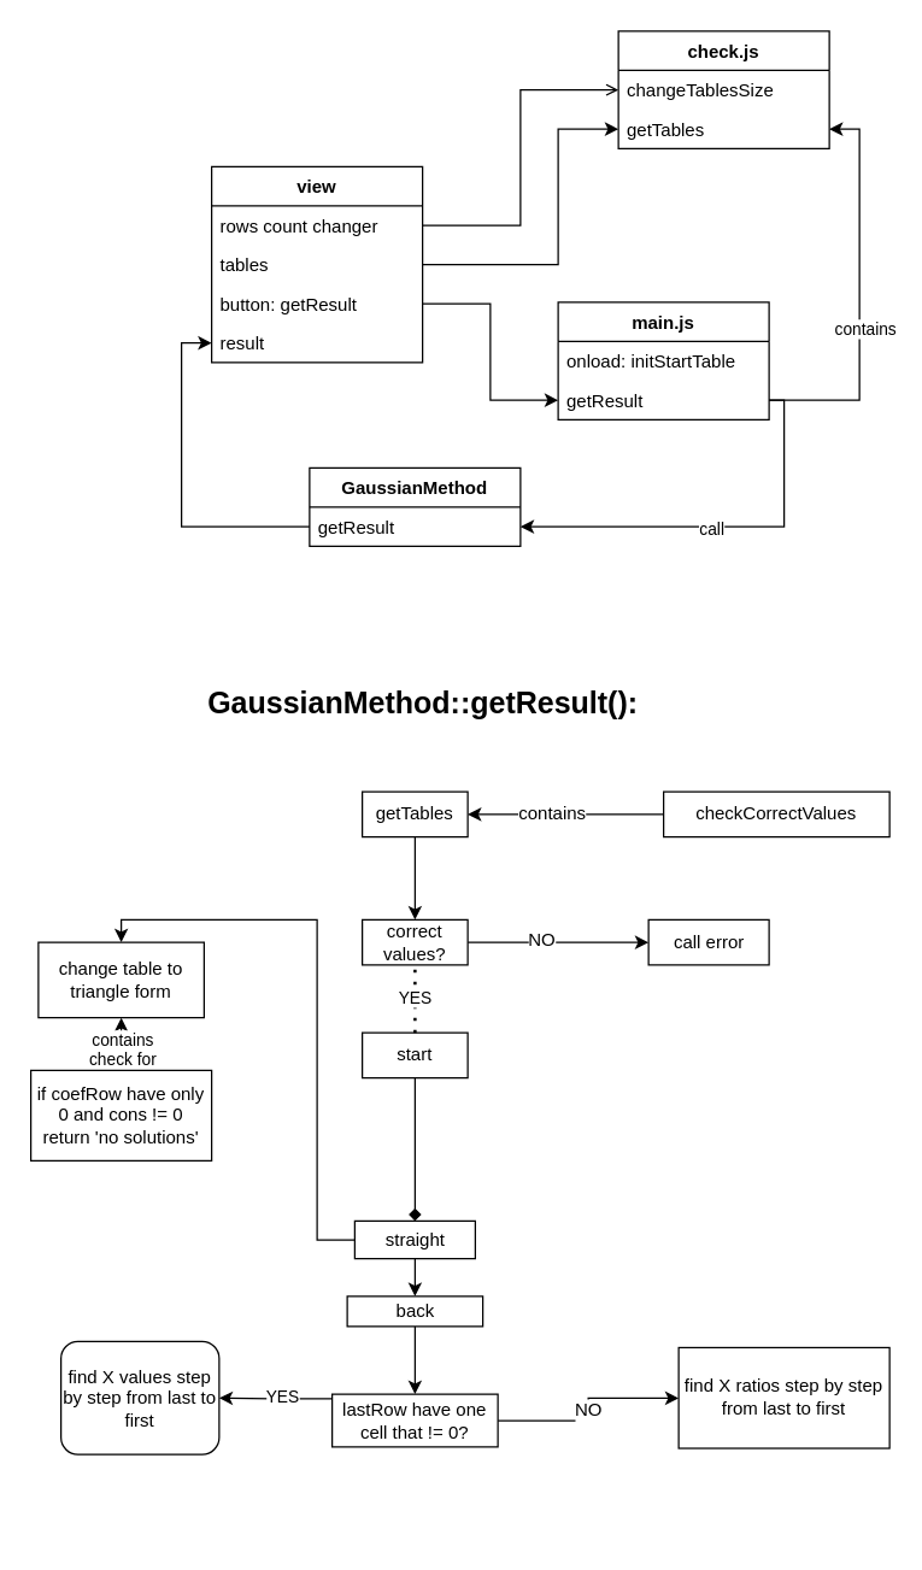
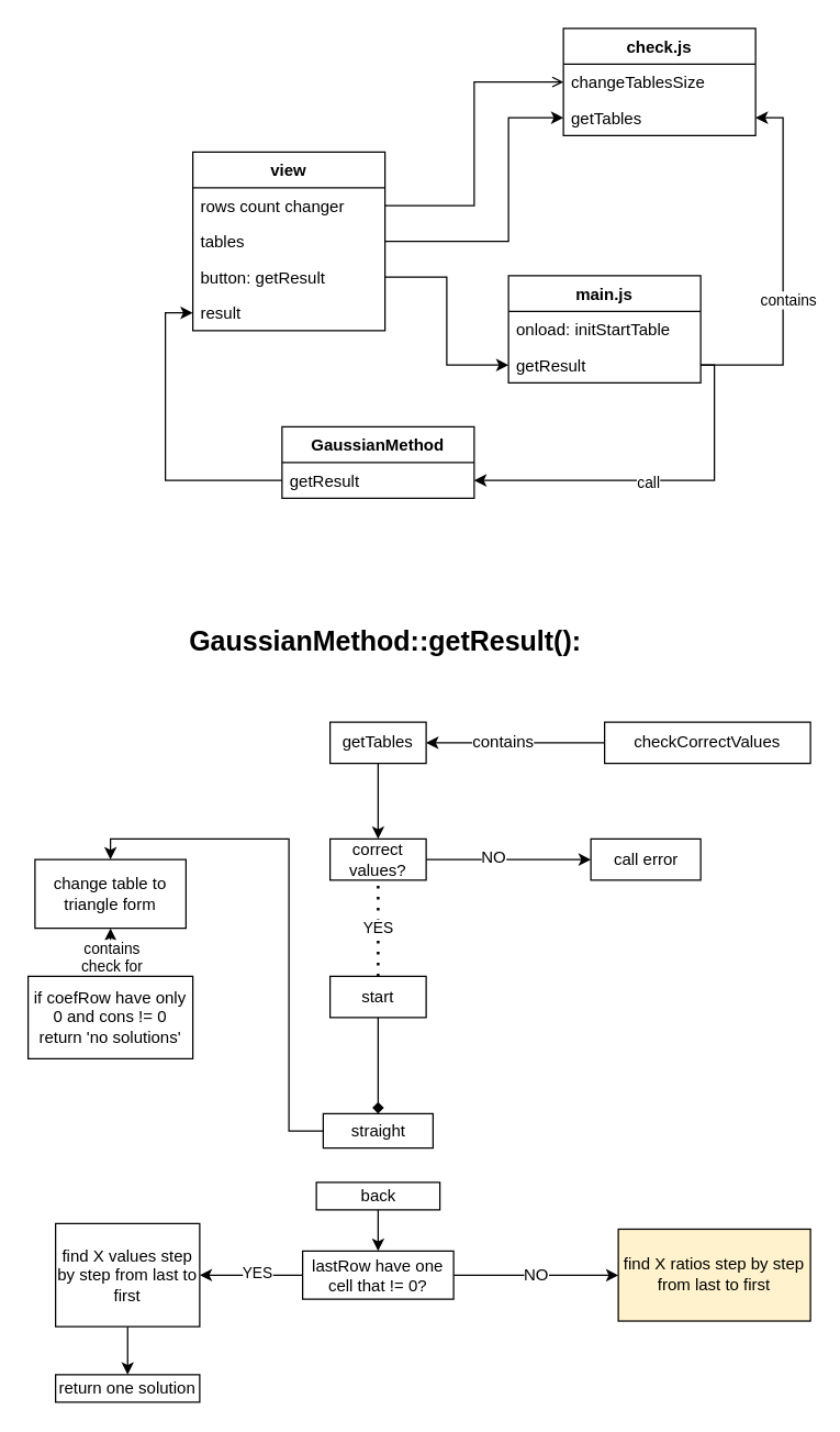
- <mxCell id="14" value="start" style="rounded=0;whiteSpace=wrap;html=1;fontSize=12;" parent="1" vertex="1"><mxGeometry x="240" y="685" width="70" height="30" as="geometry" /></mxCell>
+ <mxCell id="14" value="start" style="rounded=0;whiteSpace=wrap;html=1;fontSize=12;" parent="1" vertex="1"><mxGeometry x="240" y="710" width="70" height="30" as="geometry" /></mxCell>
- <mxCell id="24" style="edgeStyle=orthogonalEdgeStyle;rounded=0;orthogonalLoop=1;jettySize=auto;html=1;fontSize=12;" parent="1" source="26" target="28" edge="1"><mxGeometry relative="1" as="geometry"><mxPoint x="275" y="890" as="targetPoint" /></mxGeometry></mxCell>
- <mxCell id="35" value="find X values step by step from last to first" style="html=1;whiteSpace=wrap;rounded=1;" parent="1" vertex="1"><mxGeometry x="40" y="890" width="105" height="75" as="geometry" /></mxCell>
+ <mxCell id="35" value="find X values step by step from last to first" style="html=1;whiteSpace=wrap;" parent="1" vertex="1"><mxGeometry x="40" y="890" width="105" height="75" as="geometry" /></mxCell>
- <mxCell id="43" value="find X ratios step by step from last to first" style="html=1;whiteSpace=wrap;" parent="1" vertex="1"><mxGeometry x="450" y="894.06" width="140" height="66.87" as="geometry" /></mxCell>
+ <mxCell id="43" value="find X ratios step by step from last to first" style="html=1;whiteSpace=wrap;fillColor=#fff2cc;" parent="1" vertex="1"><mxGeometry x="450" y="894.06" width="140" height="66.87" as="geometry" /></mxCell>
- <mxCell id="42" value="lastRow have one cell that != 0?" style="html=1;whiteSpace=wrap;" parent="1" vertex="1"><mxGeometry x="220" y="925" width="110" height="35" as="geometry" /></mxCell>
+ <mxCell id="42" value="lastRow have one cell that != 0?" style="html=1;whiteSpace=wrap;" parent="1" vertex="1"><mxGeometry x="220" y="910" width="110" height="35" as="geometry" /></mxCell>
+ <mxCell id="34" style="edgeStyle=orthogonalEdgeStyle;rounded=0;orthogonalLoop=1;jettySize=auto;html=1;entryX=0.5;entryY=0;entryDx=0;entryDy=0;fontSize=12;" parent="1" source="35" target="32" edge="1"><mxGeometry relative="1" as="geometry" /></mxCell>
+ <mxCell id="32" value="return one solution" style="html=1;verticalAlign=middle;whiteSpace=wrap;" parent="1" vertex="1"><mxGeometry x="40" y="1000" width="105" height="20" as="geometry" /></mxCell>
